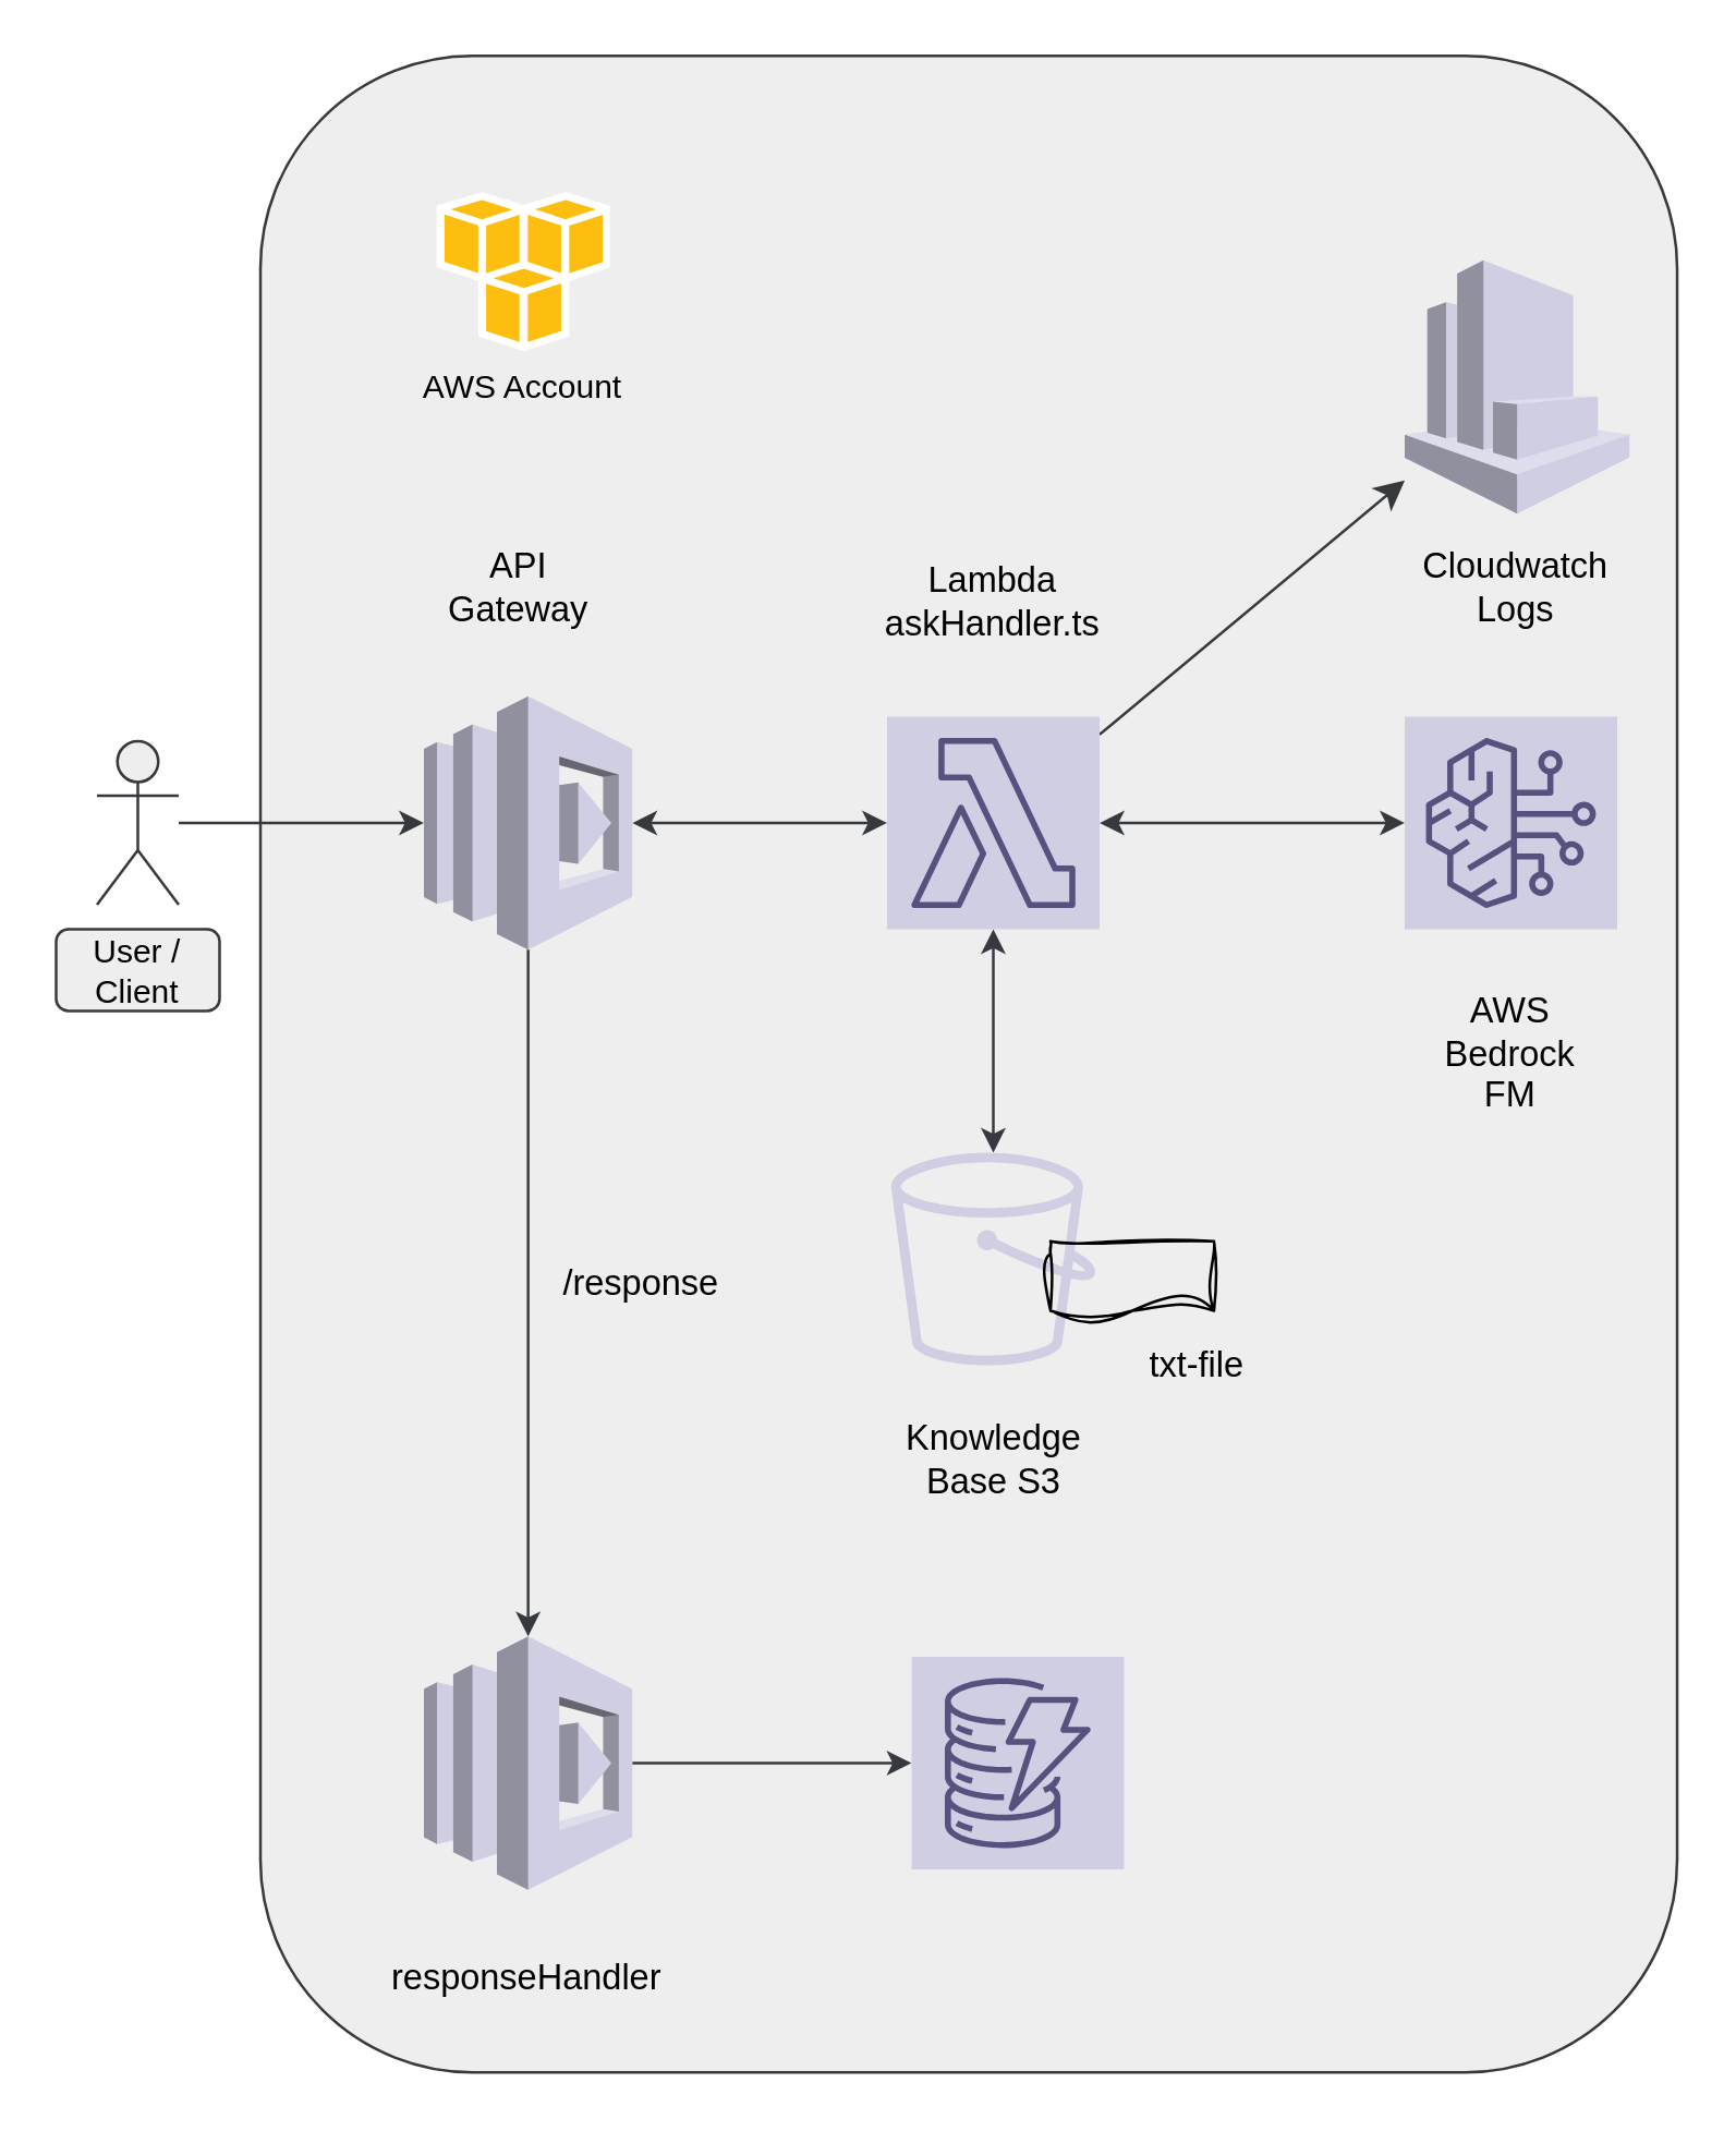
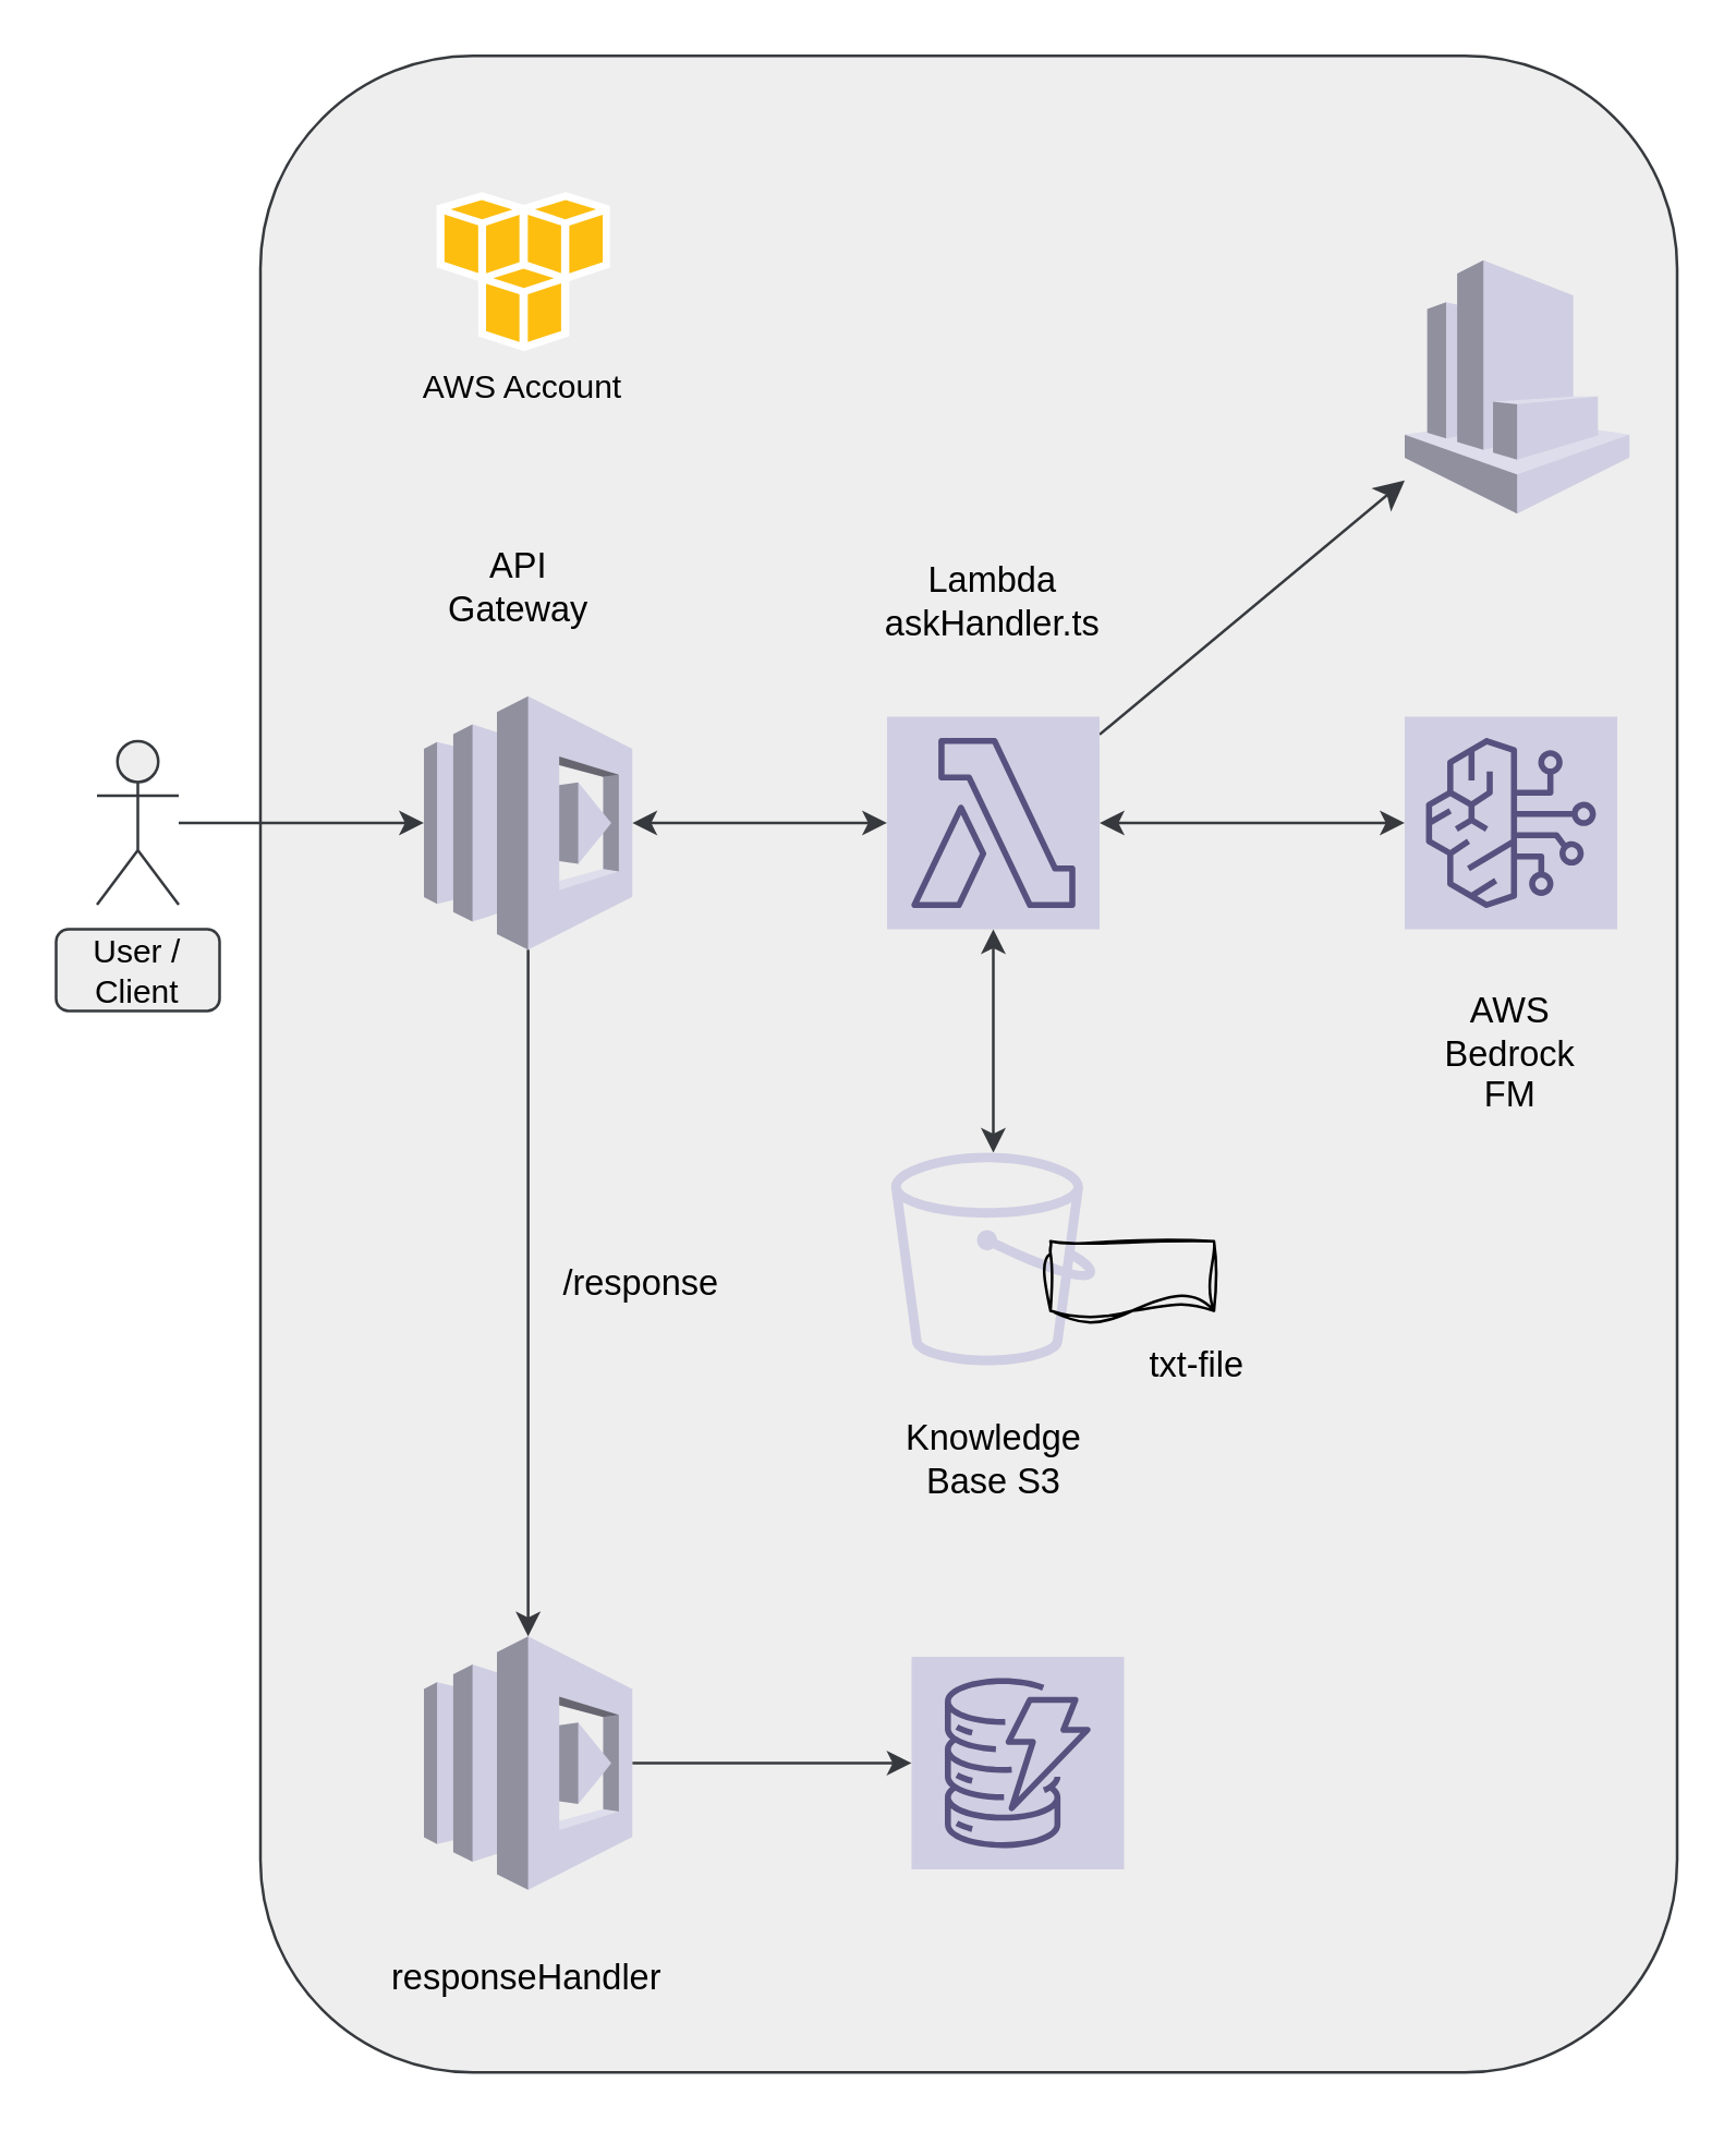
- <mxCell id="15" value="Cloudwatch Logs" style="text;html=1;align=center;verticalAlign=middle;whiteSpace=wrap;rounded=1;labelBackgroundColor=none;fillColor=none;sketch=1;curveFitting=1;jiggle=2;fontSize=13;" parent="1" vertex="1"><mxGeometry x="526.25" y="200" width="60" height="30" as="geometry" /></mxCell>
